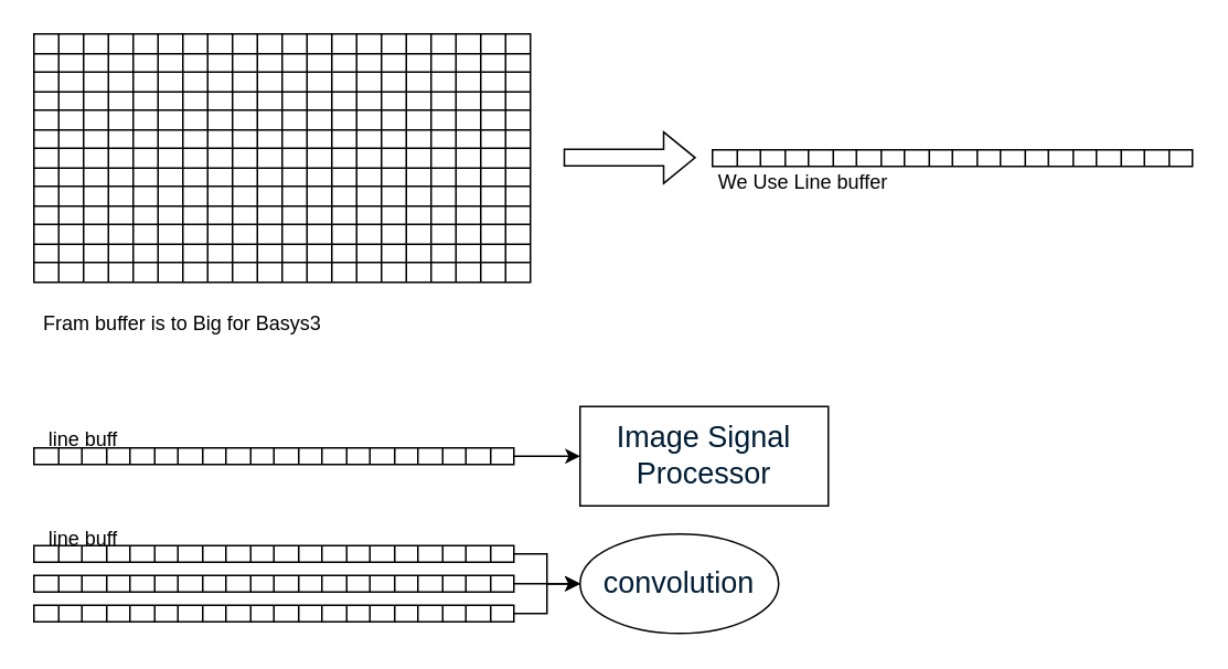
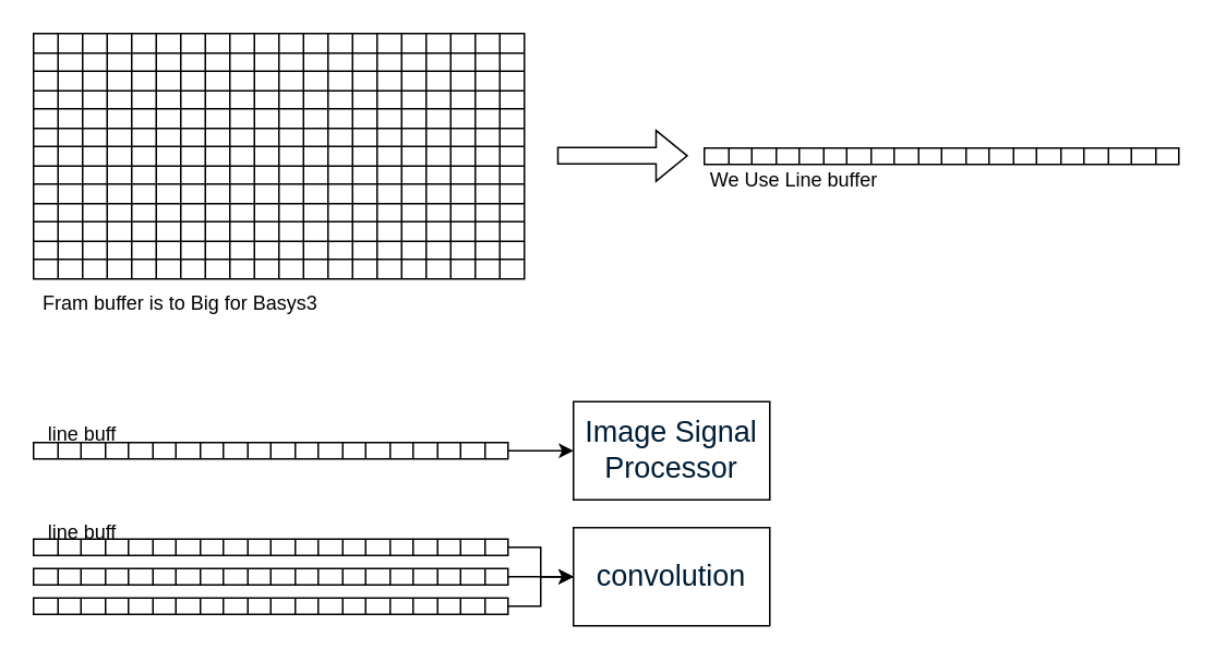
- <mxCell id="276" value="Fram buffer is to Big for Basys3" style="text;html=1;align=center;verticalAlign=middle;whiteSpace=wrap;rounded=0;" parent="1" vertex="1"><mxGeometry x="20" y="180" width="180" height="30" as="geometry" /></mxCell>
+ <mxCell id="276" value="Fram buffer is to Big for Basys3" style="text;html=1;align=center;verticalAlign=middle;whiteSpace=wrap;rounded=0;" parent="1" vertex="1"><mxGeometry x="20" y="170" width="180" height="30" as="geometry" /></mxCell>
- <mxCell id="324" value="&lt;span style=&quot;color: rgb(0, 29, 53); font-family: Arial, sans-serif; font-size: 18px; text-align: start; background-color: rgb(255, 255, 255);&quot;&gt;Image Signal Processor&lt;/span&gt;" style="rounded=0;whiteSpace=wrap;html=1;" parent="1" vertex="1"><mxGeometry x="350" y="245" width="150" height="60" as="geometry" /></mxCell>
+ <mxCell id="324" value="&lt;span style=&quot;color: rgb(0, 29, 53); font-family: Arial, sans-serif; font-size: 18px; text-align: start; background-color: rgb(255, 255, 255);&quot;&gt;Image Signal Processor&lt;/span&gt;" style="rounded=0;whiteSpace=wrap;html=1;" parent="1" vertex="1"><mxGeometry x="350" y="245" width="120" height="60" as="geometry" /></mxCell>
- <mxCell id="327" value="&lt;span style=&quot;color: rgb(0, 29, 53); font-family: Arial, sans-serif; font-size: 18px; text-align: start; background-color: rgb(255, 255, 255);&quot;&gt;convolution&lt;/span&gt;" style="ellipse;whiteSpace=wrap;html=1;" vertex="1" parent="1"><mxGeometry x="350" y="322" width="120" height="60" as="geometry" /></mxCell>
+ <mxCell id="327" value="&lt;span style=&quot;color: rgb(0, 29, 53); font-family: Arial, sans-serif; font-size: 18px; text-align: start; background-color: rgb(255, 255, 255);&quot;&gt;convolution&lt;/span&gt;" style="rounded=0;whiteSpace=wrap;html=1;" vertex="1" parent="1"><mxGeometry x="350" y="322" width="120" height="60" as="geometry" /></mxCell>
